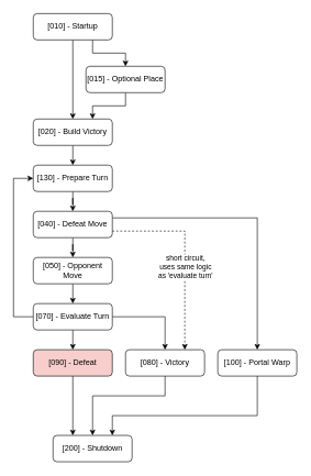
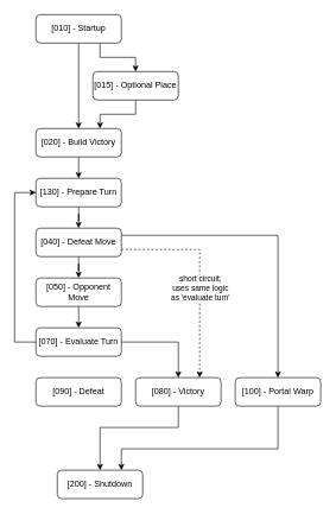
- <mxCell id="19" style="edgeStyle=orthogonalEdgeStyle;rounded=0;orthogonalLoop=1;jettySize=auto;html=1;exitX=0.5;exitY=1;exitDx=0;exitDy=0;entryX=0.5;entryY=0;entryDx=0;entryDy=0;" parent="1" source="21" target="25" edge="1"><mxGeometry relative="1" as="geometry" /></mxCell>
- <mxCell id="25" value="&lt;span style=&quot;text-align: left;&quot;&gt;[090] - Defeat&lt;/span&gt;" style="rounded=1;whiteSpace=wrap;html=1;fontSize=12;glass=0;strokeWidth=1;shadow=0;fillColor=#f8cecc;" parent="1" vertex="1"><mxGeometry x="50" y="530" width="120" height="40" as="geometry" /></mxCell>
+ <mxCell id="25" value="&lt;span style=&quot;text-align: left;&quot;&gt;[090] - Defeat&lt;/span&gt;" style="rounded=1;whiteSpace=wrap;html=1;fontSize=12;glass=0;strokeWidth=1;shadow=0;" parent="1" vertex="1"><mxGeometry x="50" y="530" width="120" height="40" as="geometry" /></mxCell>
- <mxCell id="24" style="edgeStyle=orthogonalEdgeStyle;rounded=0;orthogonalLoop=1;jettySize=auto;html=1;exitX=0.5;exitY=1;exitDx=0;exitDy=0;entryX=0.25;entryY=0;entryDx=0;entryDy=0;" parent="1" source="25" target="28" edge="1"><mxGeometry relative="1" as="geometry" /></mxCell>
